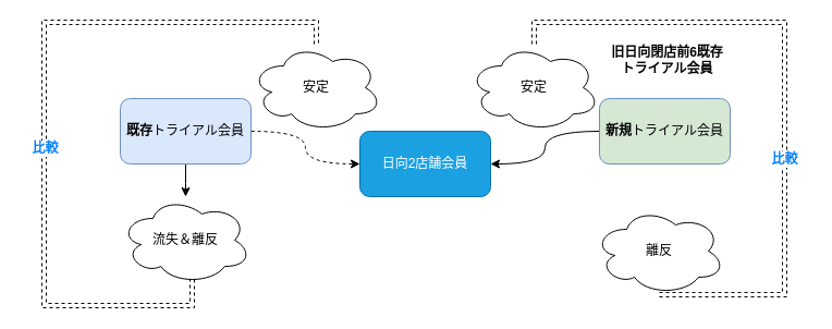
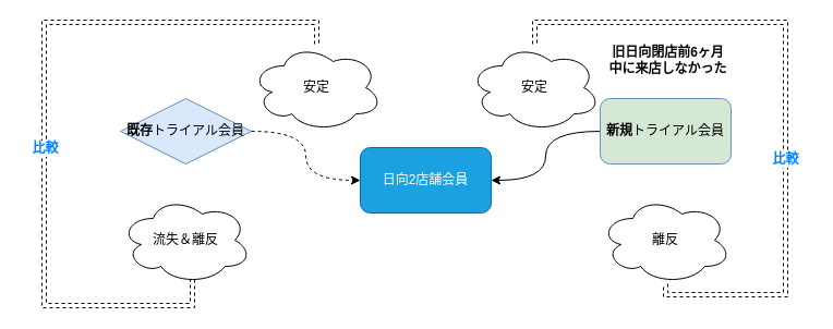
- <mxCell id="10" value="&lt;b&gt;旧日向閉店前6既存トライアル会員&lt;/b&gt;" style="text;html=1;strokeColor=none;fillColor=none;align=center;verticalAlign=middle;whiteSpace=wrap;rounded=1;" vertex="1" parent="1"><mxGeometry x="555" y="40" width="115" height="30" as="geometry" /></mxCell>
+ <mxCell id="10" value="&lt;b&gt;旧日向閉店前6ヶ月中に来店しなかった&lt;/b&gt;" style="text;html=1;strokeColor=none;fillColor=none;align=center;verticalAlign=middle;whiteSpace=wrap;rounded=1;" vertex="1" parent="1"><mxGeometry x="555" y="40" width="115" height="30" as="geometry" /></mxCell>
- <mxCell id="4" value="&lt;b style=&quot;font-size: 12px;&quot;&gt;既存&lt;/b&gt;トライアル会員" style="whiteSpace=wrap;html=1;fillColor=#dae8fc;strokeColor=#6c8ebf;rounded=1;fontSize=12;" vertex="1" parent="1"><mxGeometry x="110" y="90" width="120" height="60" as="geometry" /></mxCell>
+ <mxCell id="4" value="&lt;b style=&quot;font-size: 12px;&quot;&gt;既存&lt;/b&gt;トライアル会員" style="rhombus;whiteSpace=wrap;html=1;fillColor=#dae8fc;strokeColor=#6c8ebf;fontSize=12;" vertex="1" parent="1"><mxGeometry x="110" y="90" width="120" height="60" as="geometry" /></mxCell>
- <mxCell id="5" value="日向2店舗会員" style="whiteSpace=wrap;html=1;rounded=1;fillColor=#1ba1e2;strokeColor=#006EAF;fontColor=#ffffff;" vertex="1" parent="1"><mxGeometry x="330" y="120" width="120" height="60" as="geometry" /></mxCell>
+ <mxCell id="5" value="日向2店舗会員" style="whiteSpace=wrap;html=1;rounded=1;fillColor=#1ba1e2;strokeColor=#006EAF;fontColor=#ffffff;" vertex="1" parent="1"><mxGeometry x="330" y="135" width="120" height="60" as="geometry" /></mxCell>
- <mxCell id="3" value="" style="edgeStyle=orthogonalEdgeStyle;orthogonalLoop=1;jettySize=auto;html=1;curved=1;" edge="1" parent="1" source="4" target="6"><mxGeometry relative="1" as="geometry" /></mxCell>
- <mxCell id="9" value="離反" style="ellipse;shape=cloud;whiteSpace=wrap;html=1;rounded=1;" vertex="1" parent="1"><mxGeometry x="545" y="190" width="120" height="80" as="geometry" /></mxCell>
+ <mxCell id="9" value="離反" style="ellipse;shape=cloud;whiteSpace=wrap;html=1;rounded=1;" vertex="1" parent="1"><mxGeometry x="550" y="180" width="120" height="80" as="geometry" /></mxCell>
